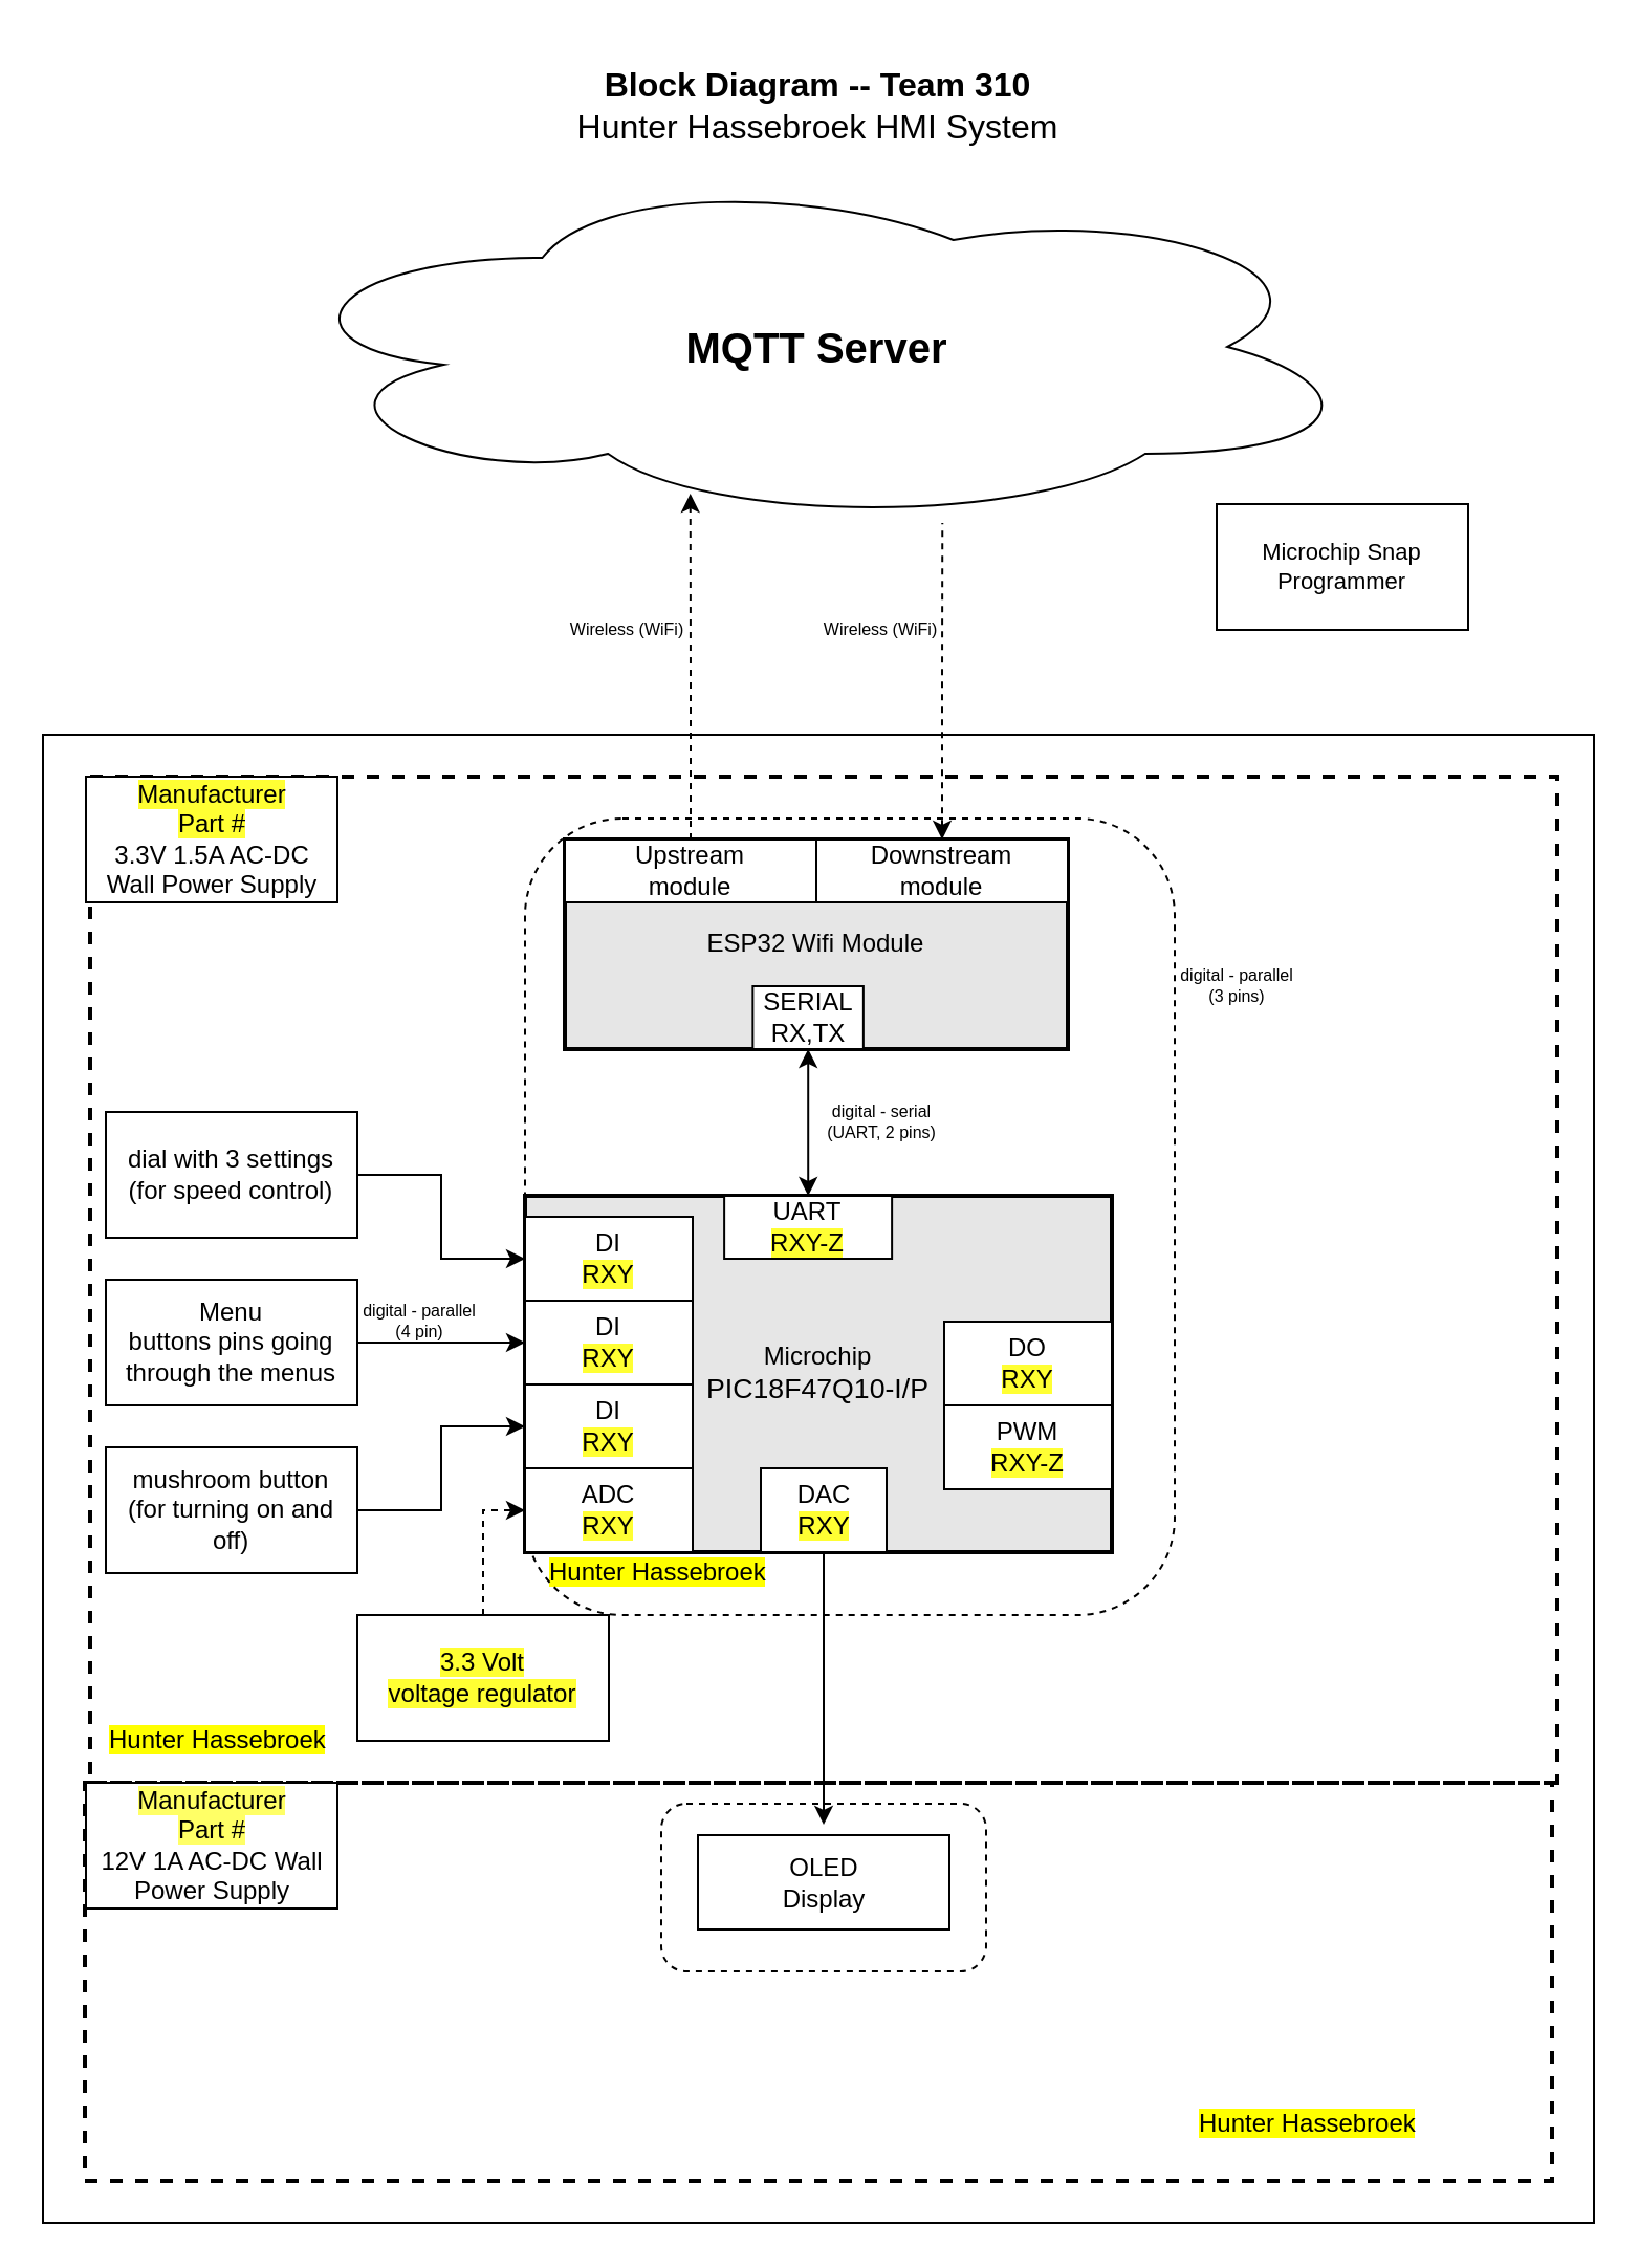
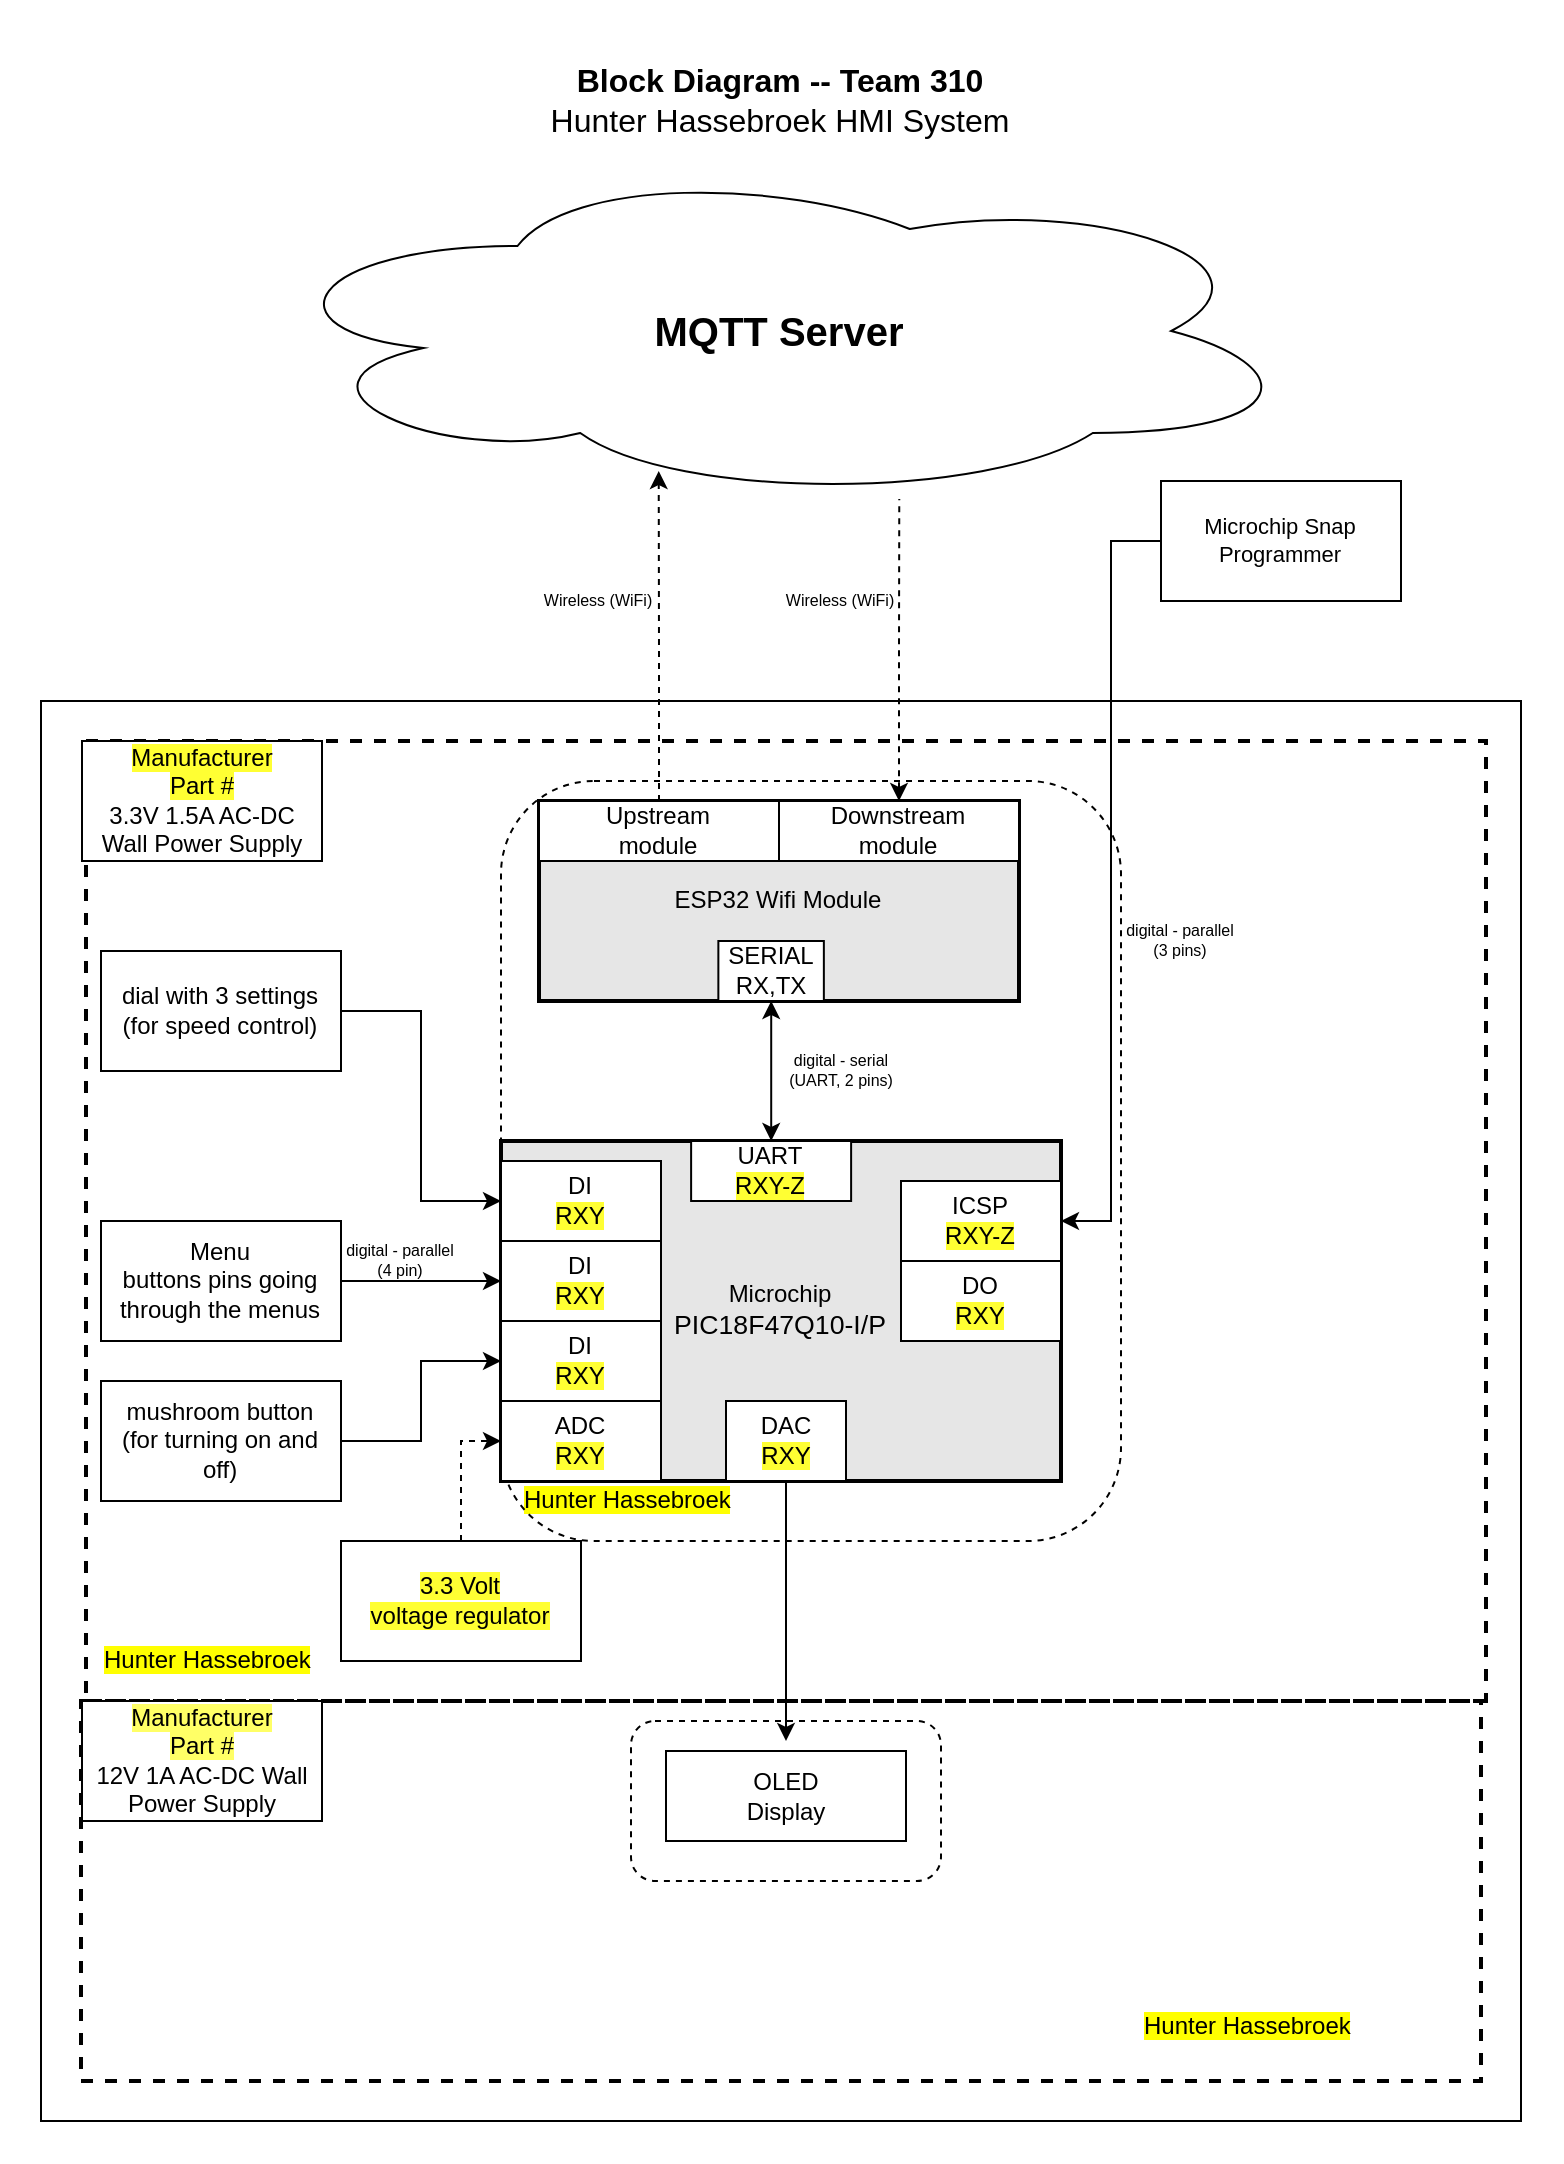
+ <mxCell id="31" style="edgeStyle=orthogonalEdgeStyle;rounded=0;orthogonalLoop=1;jettySize=auto;html=1;entryX=1;entryY=0.5;entryDx=0;entryDy=0;startArrow=none;startFill=0;endArrow=classic;fontSize=11;strokeWidth=1;sketch=0;" parent="1" source="32" target="17" edge="1"><mxGeometry relative="1" as="geometry" /></mxCell>
- <mxCell id="9" value="dial with 3 settings&lt;div&gt;(for speed control)&lt;/div&gt;" style="rounded=0;whiteSpace=wrap;html=1;" parent="1" vertex="1"><mxGeometry x="50" y="530" width="120" height="60" as="geometry" /></mxCell>
+ <mxCell id="9" value="dial with 3 settings&lt;div&gt;(for speed control)&lt;/div&gt;" style="rounded=0;whiteSpace=wrap;html=1;" parent="1" vertex="1"><mxGeometry x="50" y="475" width="120" height="60" as="geometry" /></mxCell>
+ <mxCell id="17" value="&lt;div&gt;ICSP&lt;/div&gt;&lt;span style=&quot;background-color: rgb(255 , 255 , 51)&quot;&gt;RXY-Z&lt;/span&gt;" style="rounded=0;whiteSpace=wrap;html=1;" parent="10" vertex="1"><mxGeometry x="170" y="20" width="80" height="40" as="geometry" /></mxCell>
- <mxCell id="14" value="&lt;div&gt;PWM&lt;br&gt;&lt;/div&gt;&lt;div&gt;&lt;span style=&quot;background-color: rgb(255 , 255 , 51)&quot;&gt;RXY-Z&lt;/span&gt;&lt;/div&gt;" style="rounded=0;whiteSpace=wrap;html=1;" parent="10" vertex="1"><mxGeometry x="170" y="100" width="80" height="40" as="geometry" /></mxCell>
